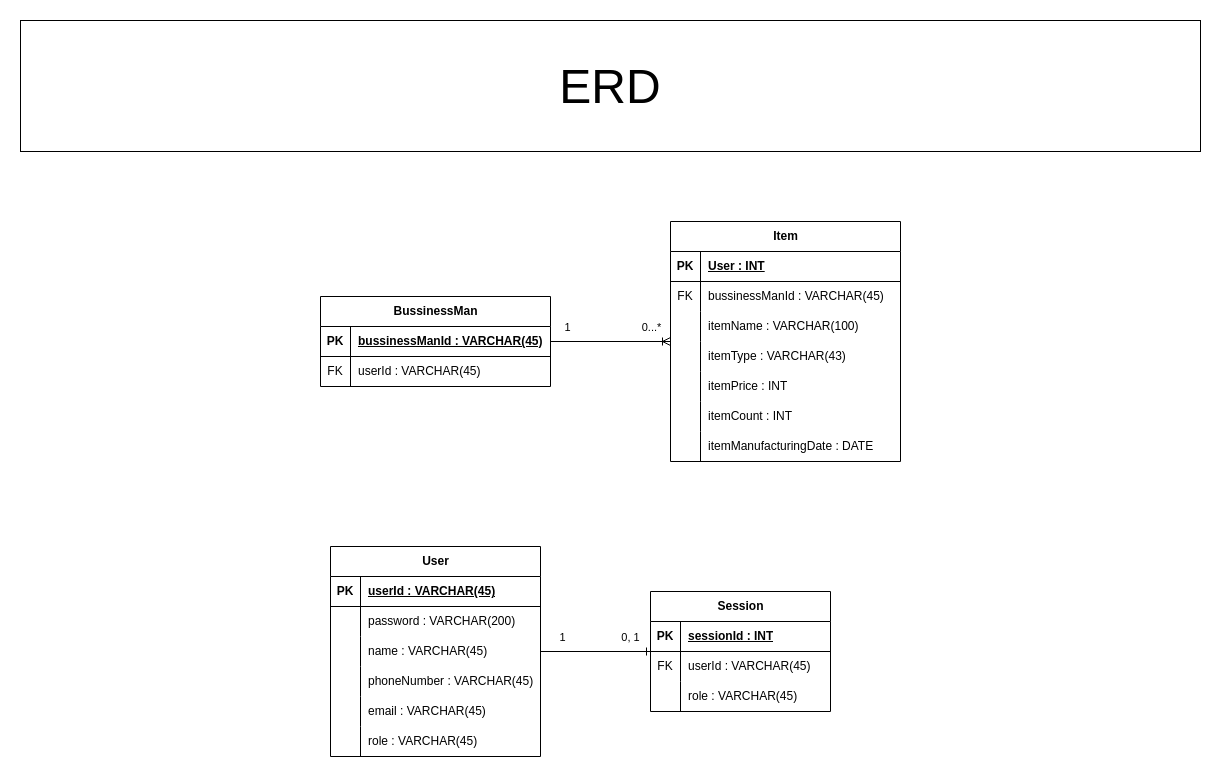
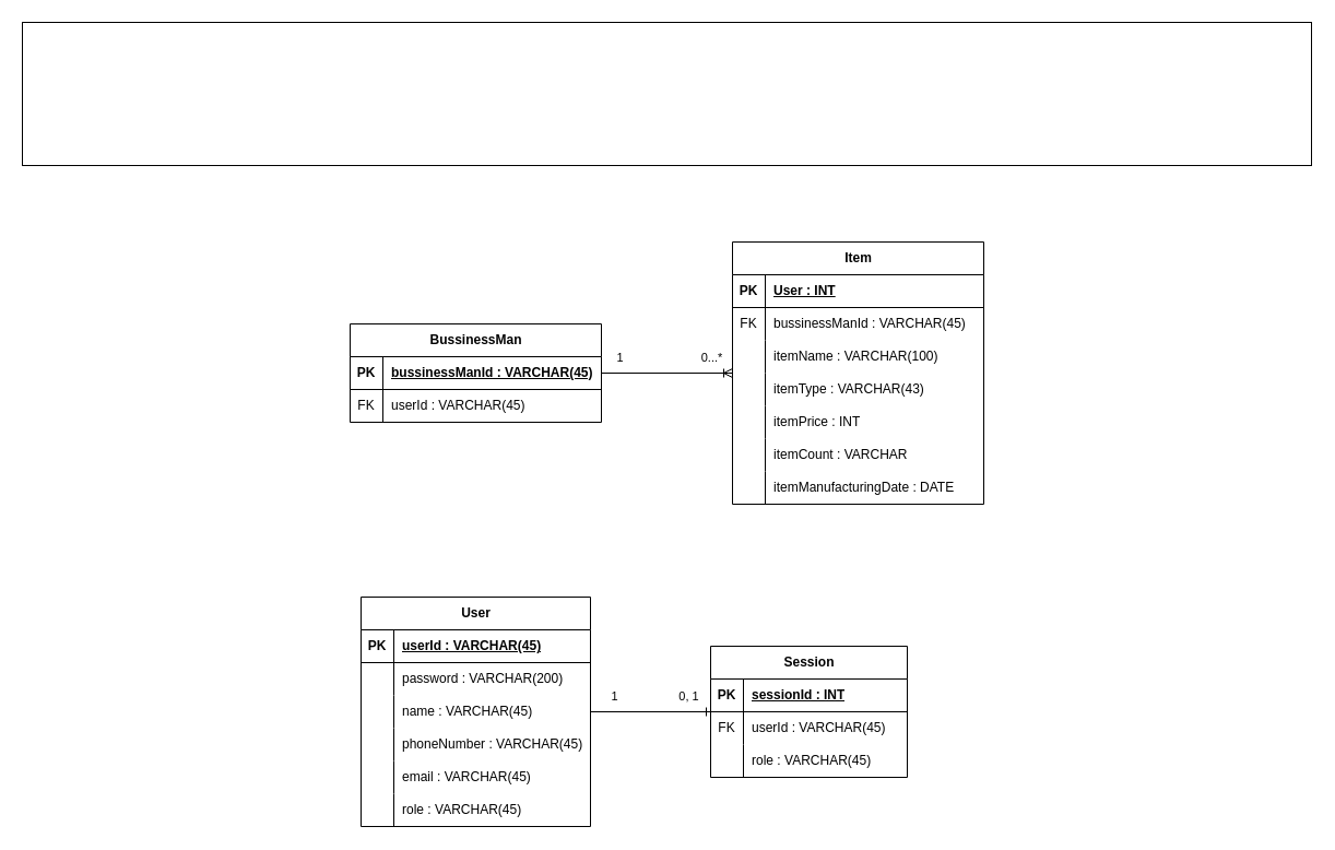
- <mxCell id="69" value="&lt;font style=&quot;font-size: 48px;&quot;&gt;ERD&lt;/font&gt;" style="text;html=1;align=center;verticalAlign=middle;whiteSpace=wrap;rounded=0;" vertex="1" parent="67"><mxGeometry x="30" y="20.5" width="1120" height="90" as="geometry" /></mxCell>
- <mxCell id="47" value="itemCount : INT" style="shape=partialRectangle;connectable=0;fillColor=none;top=0;left=0;bottom=0;right=0;align=left;spacingLeft=6;overflow=hidden;whiteSpace=wrap;html=1;" vertex="1" parent="45"><mxGeometry x="30" width="200" height="30" as="geometry"><mxRectangle width="200" height="30" as="alternateBounds" /></mxGeometry></mxCell>
+ <mxCell id="47" value="itemCount : VARCHAR" style="shape=partialRectangle;connectable=0;fillColor=none;top=0;left=0;bottom=0;right=0;align=left;spacingLeft=6;overflow=hidden;whiteSpace=wrap;html=1;" vertex="1" parent="45"><mxGeometry x="30" width="200" height="30" as="geometry"><mxRectangle width="200" height="30" as="alternateBounds" /></mxGeometry></mxCell>
